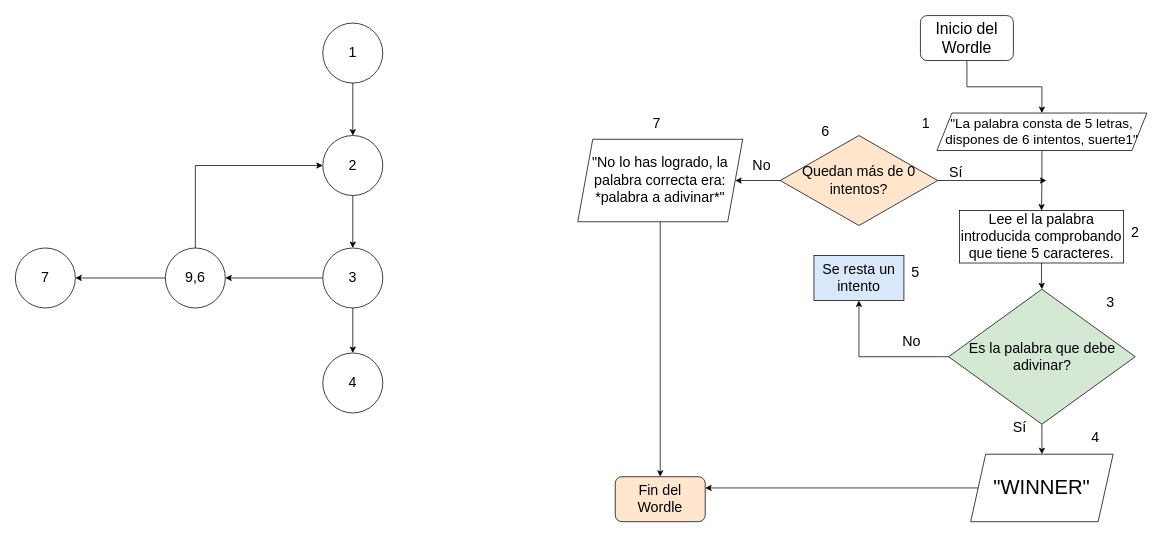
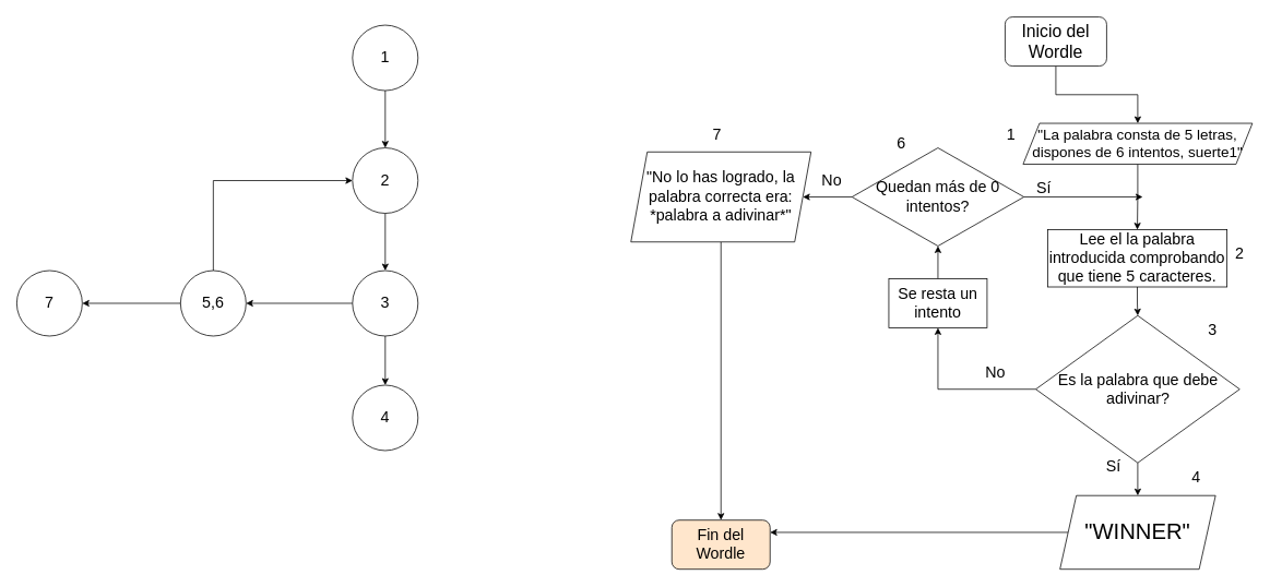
- <mxCell id="17" value="&lt;font style=&quot;font-size: 19px;&quot;&gt;Quedan más de 0 intentos?&lt;/font&gt;" style="rhombus;whiteSpace=wrap;html=1;fillColor=#ffe6cc;" parent="1" vertex="1"><mxGeometry x="1040" y="180" width="210" height="120" as="geometry" /></mxCell>
+ <mxCell id="17" value="&lt;font style=&quot;font-size: 19px;&quot;&gt;Quedan más de 0 intentos?&lt;/font&gt;" style="rhombus;whiteSpace=wrap;html=1;" parent="1" vertex="1"><mxGeometry x="1040" y="180" width="210" height="120" as="geometry" /></mxCell>
+ <mxCell id="13" style="edgeStyle=orthogonalEdgeStyle;rounded=0;orthogonalLoop=1;jettySize=auto;html=1;entryX=0.5;entryY=1;entryDx=0;entryDy=0;" parent="1" source="14" target="17" edge="1"><mxGeometry relative="1" as="geometry" /></mxCell>
- <mxCell id="43" value="&lt;font style=&quot;font-size: 19px;&quot;&gt;5&lt;/font&gt;" style="text;html=1;align=center;verticalAlign=middle;resizable=0;points=[];autosize=1;strokeColor=none;fillColor=none;" vertex="1" parent="1"><mxGeometry x="1205" y="343" width="30" height="40" as="geometry" /></mxCell>
- <mxCell id="37" value="&lt;font style=&quot;font-size: 19px;&quot;&gt;9,6&lt;/font&gt;" style="ellipse;whiteSpace=wrap;html=1;aspect=fixed;" vertex="1" parent="1"><mxGeometry x="220" y="330" width="80" height="80" as="geometry" /></mxCell>
+ <mxCell id="37" value="&lt;font style=&quot;font-size: 19px;&quot;&gt;5,6&lt;/font&gt;" style="ellipse;whiteSpace=wrap;html=1;aspect=fixed;" vertex="1" parent="1"><mxGeometry x="220" y="330" width="80" height="80" as="geometry" /></mxCell>
- <mxCell id="14" value="&lt;font style=&quot;font-size: 19px;&quot;&gt;Se resta un intento&lt;/font&gt;" style="rounded=0;whiteSpace=wrap;html=1;fillColor=#dae8fc;" parent="1" vertex="1"><mxGeometry x="1085" y="340" width="120" height="60" as="geometry" /></mxCell>
+ <mxCell id="14" value="&lt;font style=&quot;font-size: 19px;&quot;&gt;Se resta un intento&lt;/font&gt;" style="rounded=0;whiteSpace=wrap;html=1;" parent="1" vertex="1"><mxGeometry x="1085" y="340" width="120" height="60" as="geometry" /></mxCell>
- <mxCell id="10" value="&lt;font style=&quot;font-size: 19px;&quot;&gt;Es la palabra que debe adivinar?&lt;/font&gt;" style="rhombus;whiteSpace=wrap;html=1;fillColor=#d5e8d4;" parent="1" vertex="1"><mxGeometry x="1264.5" y="385" width="249" height="180" as="geometry" /></mxCell>
+ <mxCell id="10" value="&lt;font style=&quot;font-size: 19px;&quot;&gt;Es la palabra que debe adivinar?&lt;/font&gt;" style="rhombus;whiteSpace=wrap;html=1;" parent="1" vertex="1"><mxGeometry x="1264.5" y="385" width="249" height="180" as="geometry" /></mxCell>
